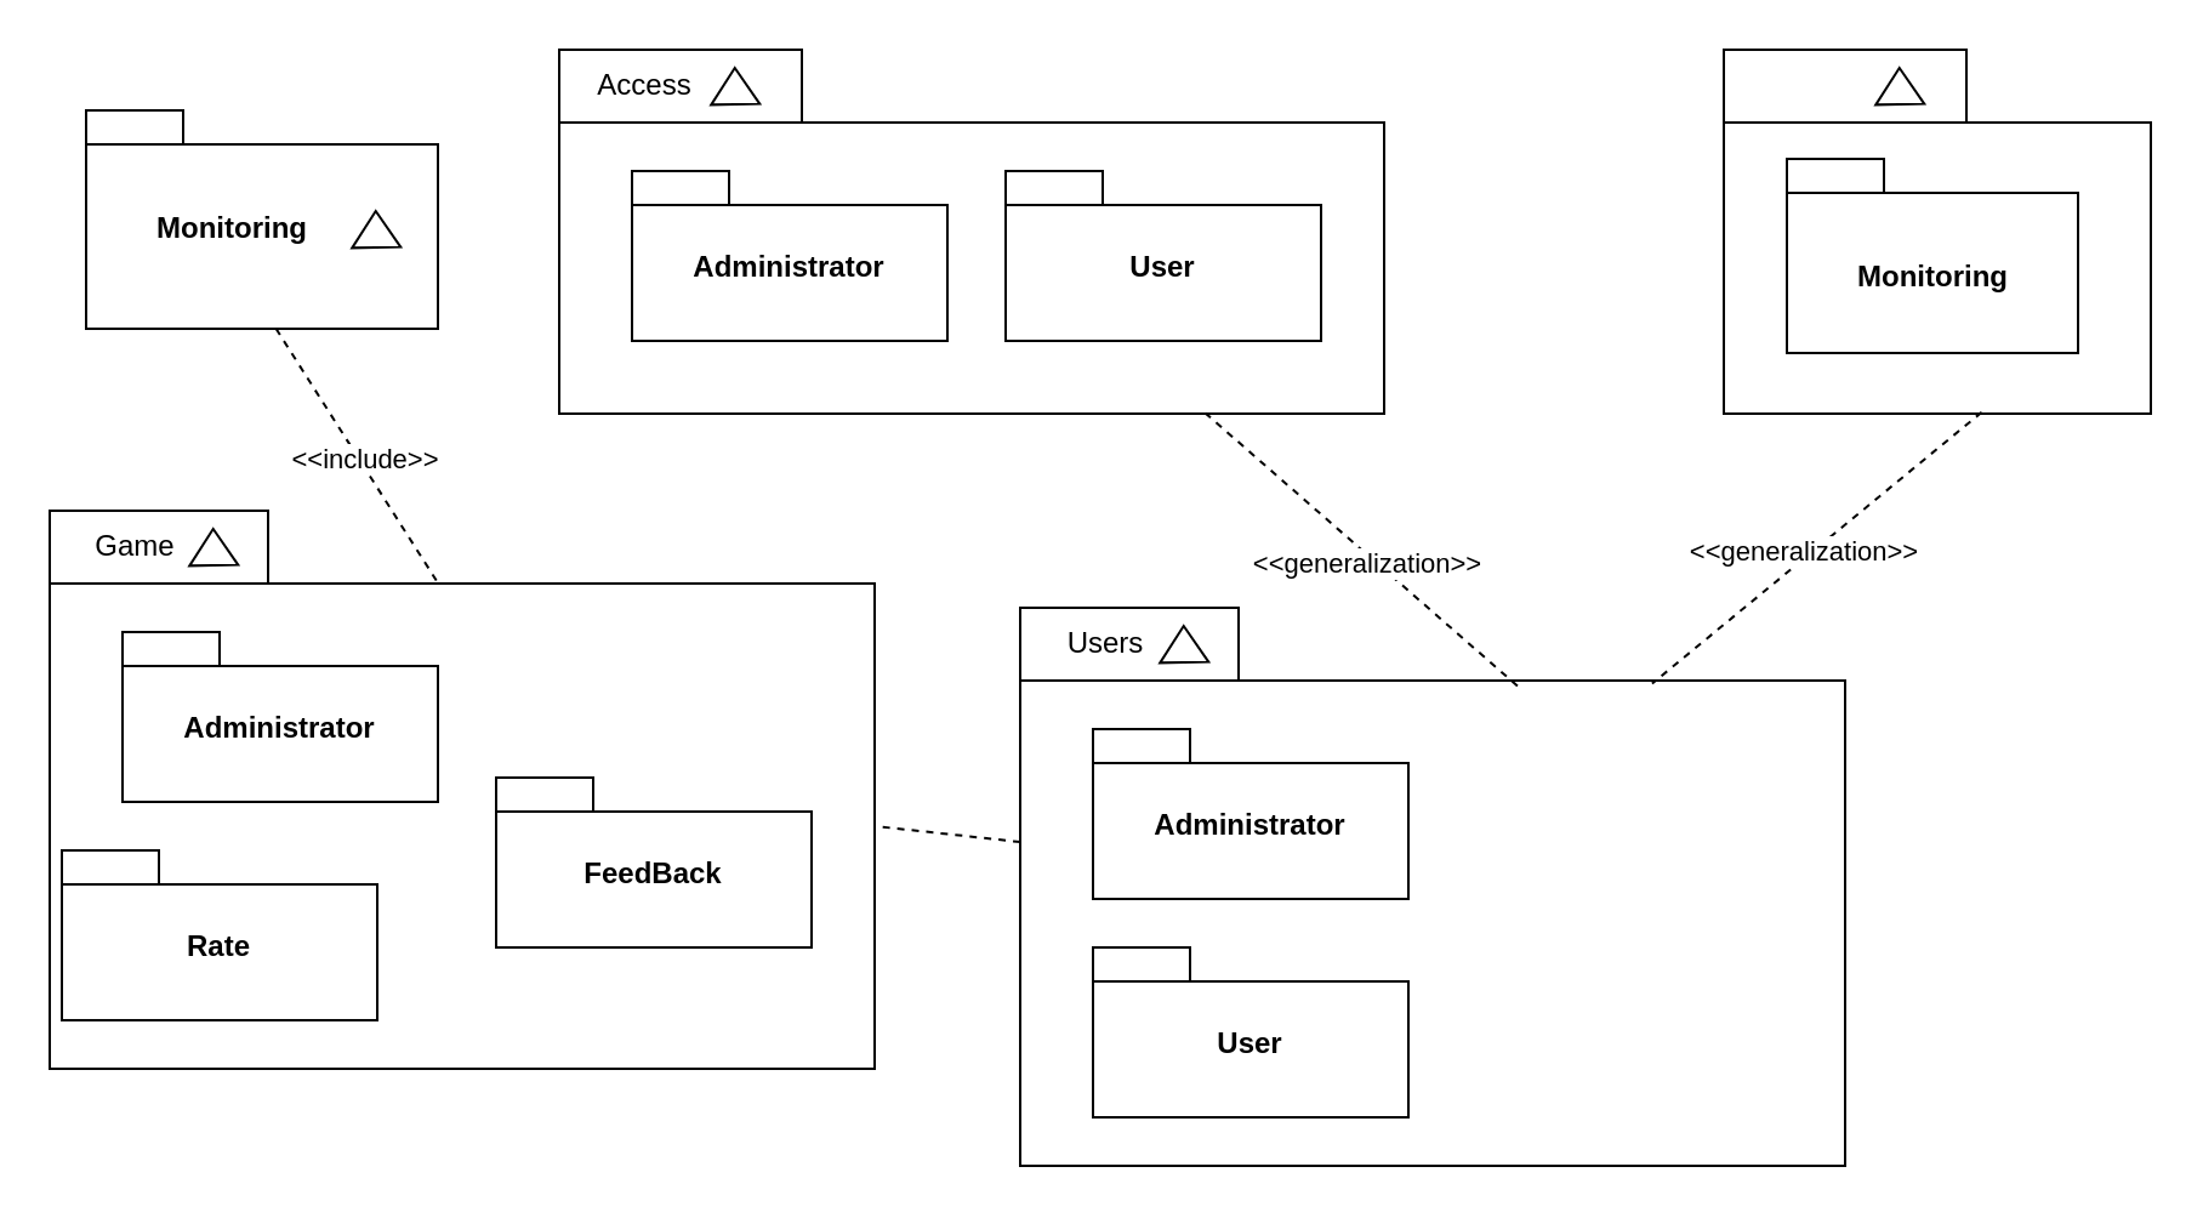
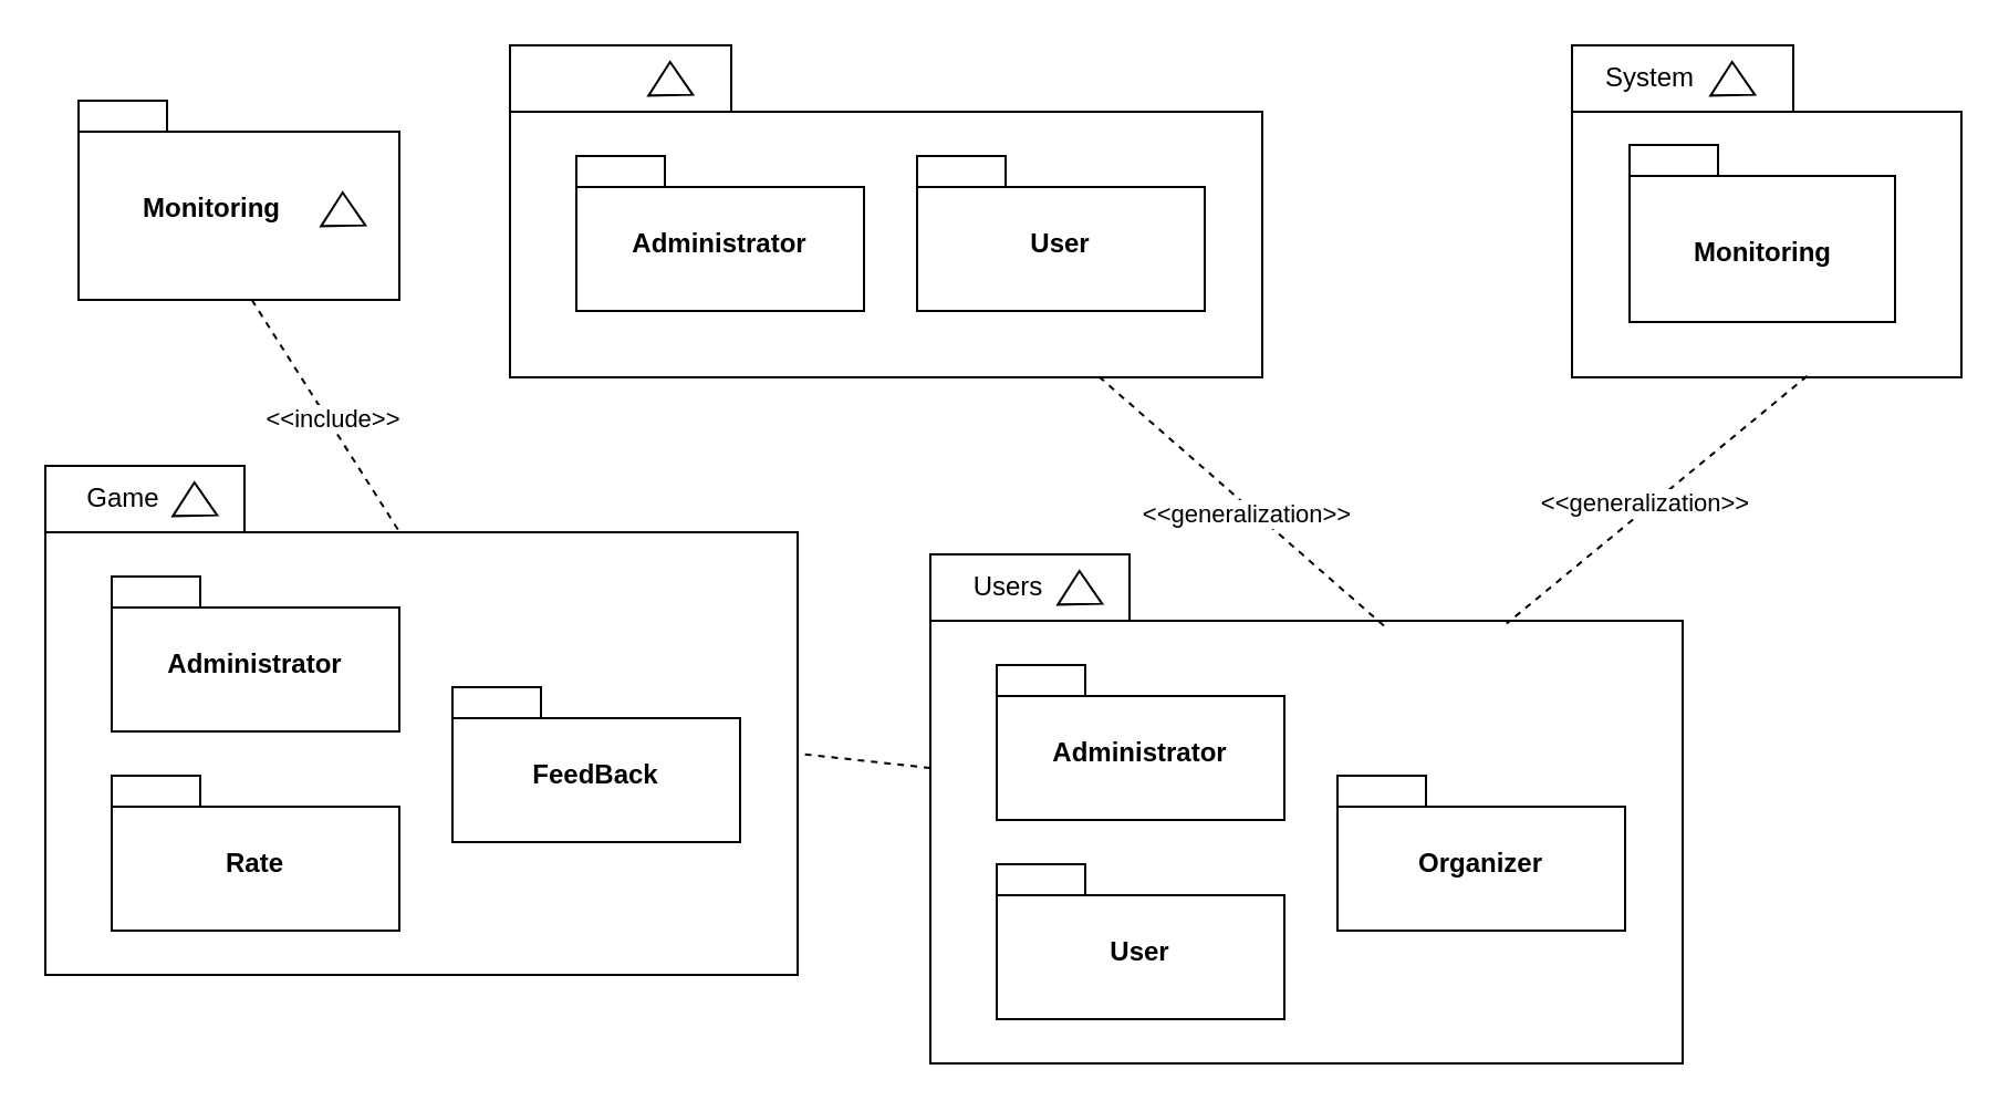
- <mxCell id="11" value="Access" style="text;html=1;align=center;verticalAlign=middle;resizable=0;points=[];autosize=1;strokeColor=none;fillColor=none;" vertex="1" parent="1"><mxGeometry x="235" y="20" width="60" height="30" as="geometry" /></mxCell>
+ <mxCell id="26" value="System" style="text;html=1;align=center;verticalAlign=middle;resizable=0;points=[];autosize=1;strokeColor=none;fillColor=none;" vertex="1" parent="1"><mxGeometry x="715" y="20" width="60" height="30" as="geometry" /></mxCell>
- <mxCell id="16" value="&lt;span style=&quot;white-space-collapse: preserve;&quot; data-src-align=&quot;0:11&quot; class=&quot;EzKURWReUAB5oZgtQNkl&quot;&gt;FeedBack&lt;/span&gt;" style="shape=folder;fontStyle=1;spacingTop=10;tabWidth=40;tabHeight=14;tabPosition=left;html=1;whiteSpace=wrap;" vertex="1" parent="1"><mxGeometry x="204" y="320" width="130" height="70" as="geometry" /></mxCell>
+ <mxCell id="16" value="&lt;span style=&quot;white-space-collapse: preserve;&quot; data-src-align=&quot;0:11&quot; class=&quot;EzKURWReUAB5oZgtQNkl&quot;&gt;FeedBack&lt;/span&gt;" style="shape=folder;fontStyle=1;spacingTop=10;tabWidth=40;tabHeight=14;tabPosition=left;html=1;whiteSpace=wrap;" vertex="1" parent="1"><mxGeometry x="204" y="310" width="130" height="70" as="geometry" /></mxCell>
- <mxCell id="15" value="Rate" style="shape=folder;fontStyle=1;spacingTop=10;tabWidth=40;tabHeight=14;tabPosition=left;html=1;whiteSpace=wrap;" vertex="1" parent="1"><mxGeometry x="25" y="350" width="130" height="70" as="geometry" /></mxCell>
+ <mxCell id="15" value="Rate" style="shape=folder;fontStyle=1;spacingTop=10;tabWidth=40;tabHeight=14;tabPosition=left;html=1;whiteSpace=wrap;" vertex="1" parent="1"><mxGeometry x="50" y="350" width="130" height="70" as="geometry" /></mxCell>
+ <mxCell id="5" value="&lt;span style=&quot;white-space-collapse: preserve;&quot; data-src-align=&quot;0:11&quot; class=&quot;EzKURWReUAB5oZgtQNkl&quot;&gt;Organizer&lt;/span&gt;" style="shape=folder;fontStyle=1;spacingTop=10;tabWidth=40;tabHeight=14;tabPosition=left;html=1;whiteSpace=wrap;" vertex="1" parent="1"><mxGeometry x="604" y="350" width="130" height="70" as="geometry" /></mxCell>
